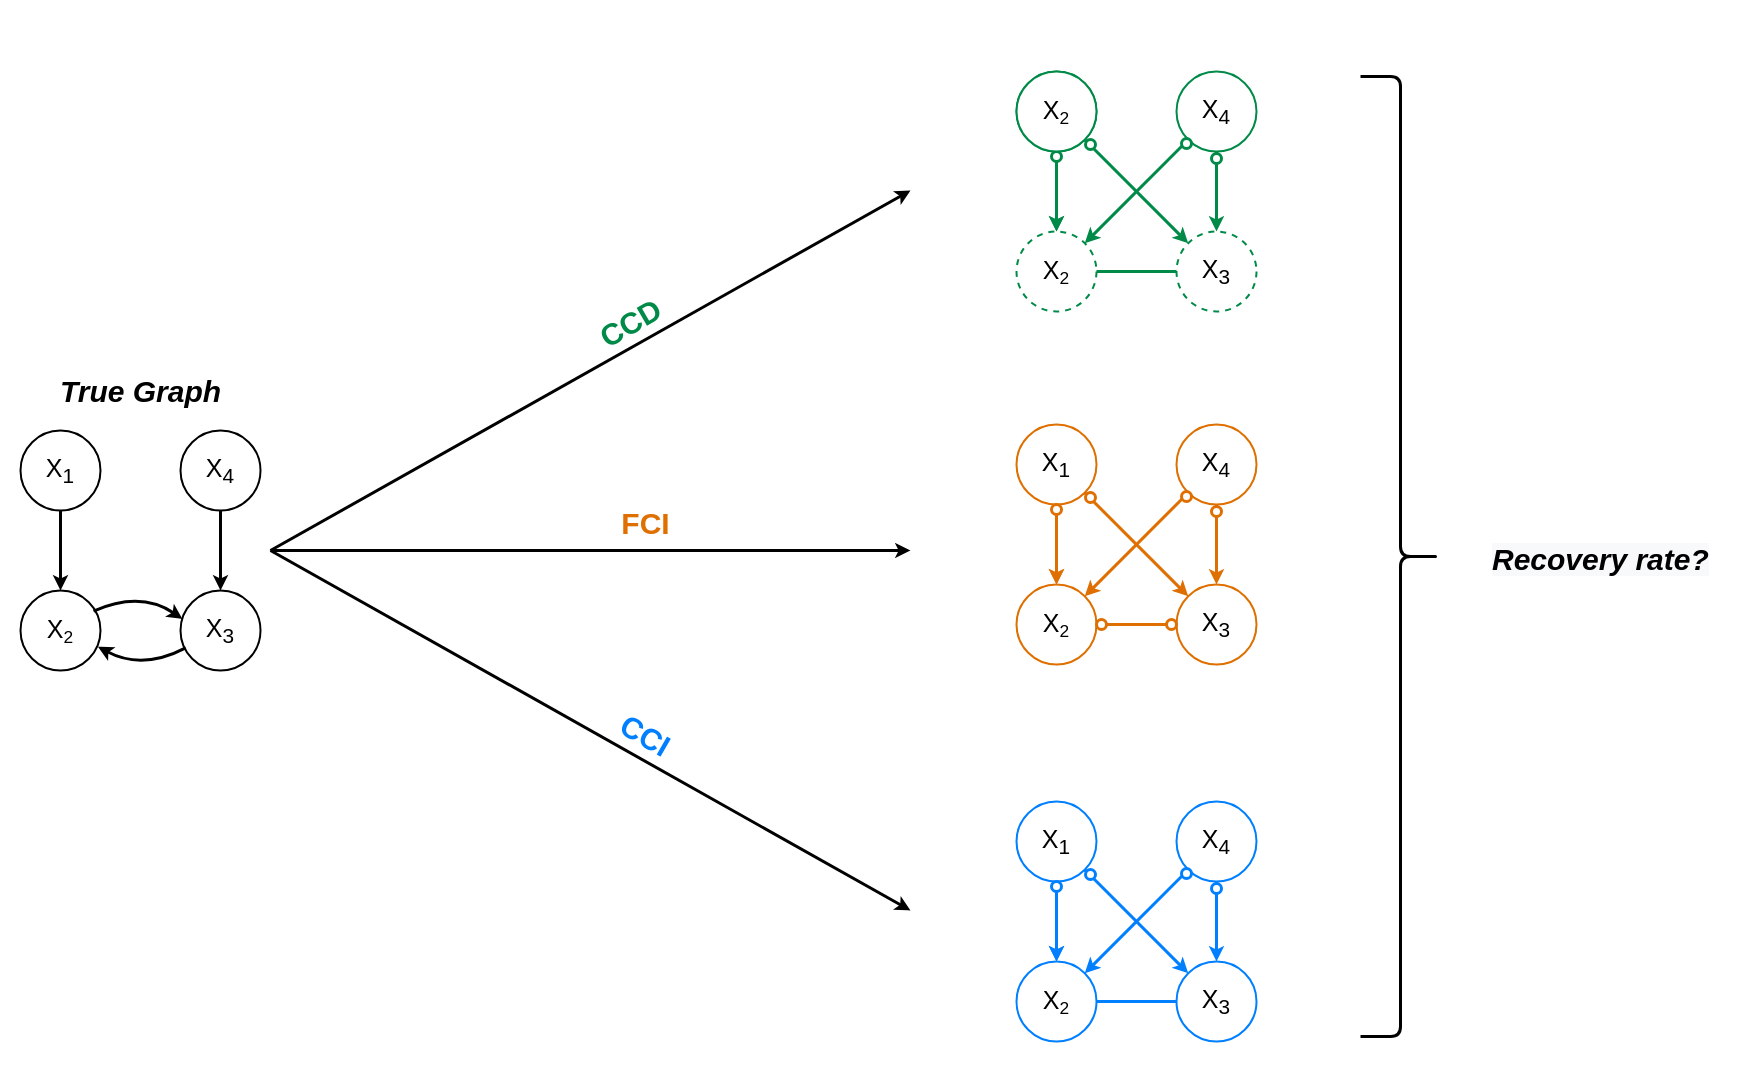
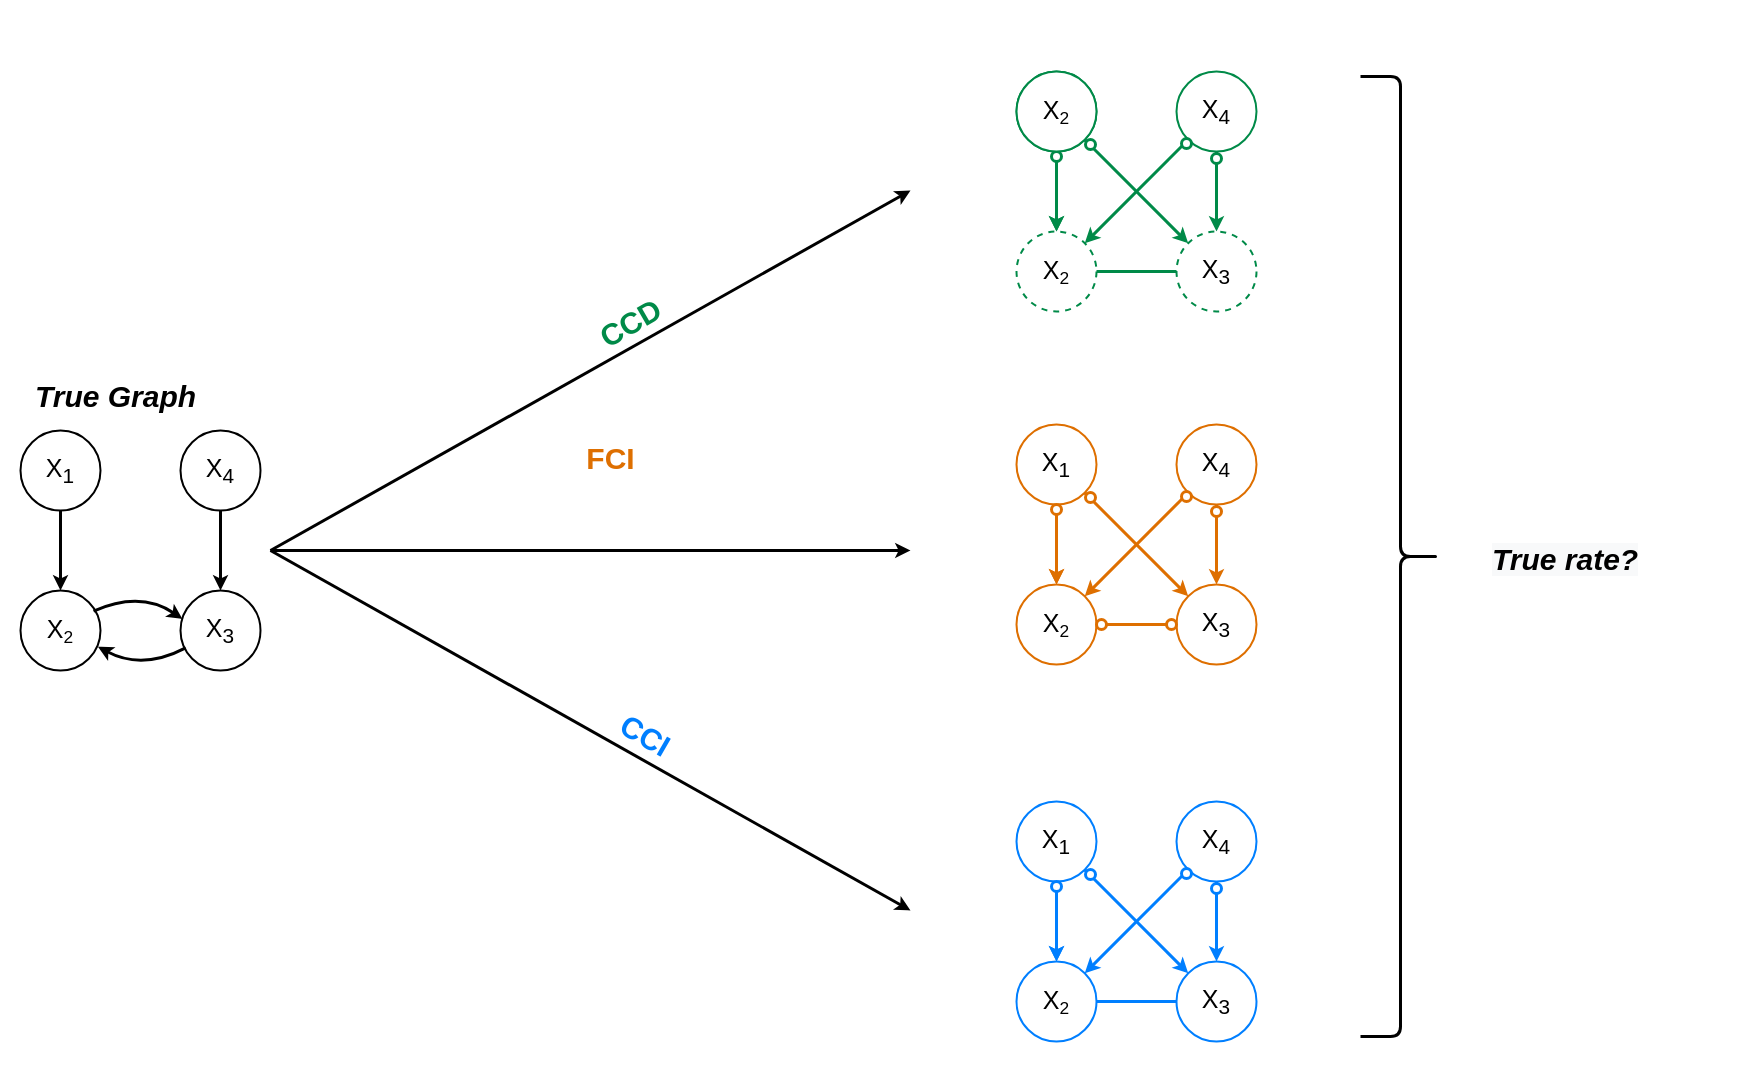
- <mxCell id="76" value="&lt;font style=&quot;font-size: 30px;&quot;&gt;&lt;i&gt;&lt;b&gt;True Graph&lt;/b&gt;&lt;/i&gt;&lt;/font&gt;" style="text;html=1;align=center;verticalAlign=middle;resizable=0;points=[];autosize=1;strokeColor=none;fillColor=none;" vertex="1" parent="1"><mxGeometry x="50" y="366" width="180" height="50" as="geometry" /></mxCell>
+ <mxCell id="76" value="&lt;font style=&quot;font-size: 30px;&quot;&gt;&lt;i&gt;&lt;b&gt;True Graph&lt;/b&gt;&lt;/i&gt;&lt;/font&gt;" style="text;html=1;align=center;verticalAlign=middle;resizable=0;points=[];autosize=1;strokeColor=none;fillColor=none;" vertex="1" parent="1"><mxGeometry x="25" y="371" width="180" height="50" as="geometry" /></mxCell>
- <mxCell id="81" value="&lt;font color=&quot;#de6f00&quot; style=&quot;font-size: 30px;&quot;&gt;&lt;b style=&quot;&quot;&gt;FCI&lt;/b&gt;&lt;/font&gt;" style="text;html=1;align=center;verticalAlign=middle;resizable=0;points=[];autosize=1;strokeColor=none;fillColor=none;" vertex="1" parent="1"><mxGeometry x="610" y="498" width="70" height="50" as="geometry" /></mxCell>
+ <mxCell id="81" value="&lt;font color=&quot;#de6f00&quot; style=&quot;font-size: 30px;&quot;&gt;&lt;b style=&quot;&quot;&gt;FCI&lt;/b&gt;&lt;/font&gt;" style="text;html=1;align=center;verticalAlign=middle;resizable=0;points=[];autosize=1;strokeColor=none;fillColor=none;" vertex="1" parent="1"><mxGeometry x="575" y="433" width="70" height="50" as="geometry" /></mxCell>
- <mxCell id="84" value="&lt;i style=&quot;color: rgb(0, 0, 0); font-family: Helvetica; font-size: 30px; font-variant-ligatures: normal; font-variant-caps: normal; font-weight: 400; letter-spacing: normal; orphans: 2; text-align: center; text-indent: 0px; text-transform: none; widows: 2; word-spacing: 0px; -webkit-text-stroke-width: 0px; background-color: rgb(248, 249, 250); text-decoration-thickness: initial; text-decoration-style: initial; text-decoration-color: initial;&quot;&gt;&lt;b&gt;Recovery rate?&lt;/b&gt;&lt;/i&gt;" style="text;whiteSpace=wrap;html=1;fontSize=30;" vertex="1" parent="1"><mxGeometry x="1490" y="535" width="250" height="60" as="geometry" /></mxCell>
+ <mxCell id="84" value="&lt;i style=&quot;color: rgb(0, 0, 0); font-family: Helvetica; font-size: 30px; font-variant-ligatures: normal; font-variant-caps: normal; font-weight: 400; letter-spacing: normal; orphans: 2; text-align: center; text-indent: 0px; text-transform: none; widows: 2; word-spacing: 0px; -webkit-text-stroke-width: 0px; background-color: rgb(248, 249, 250); text-decoration-thickness: initial; text-decoration-style: initial; text-decoration-color: initial;&quot;&gt;&lt;b&gt;True rate?&lt;/b&gt;&lt;/i&gt;" style="text;whiteSpace=wrap;html=1;fontSize=30;" vertex="1" parent="1"><mxGeometry x="1490" y="535" width="250" height="60" as="geometry" /></mxCell>
